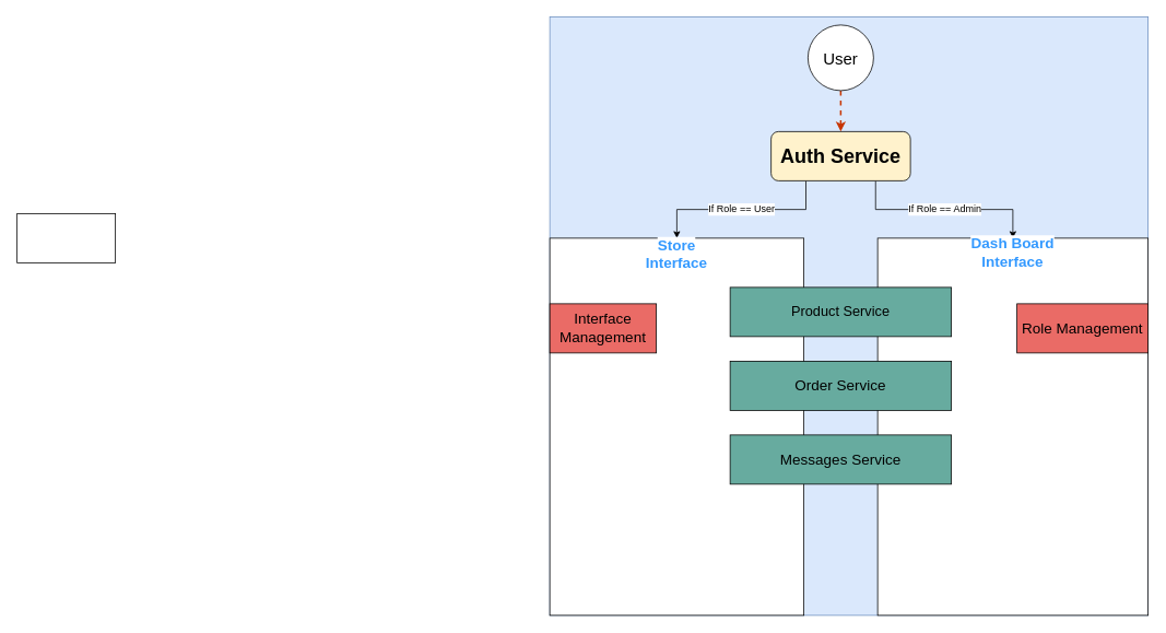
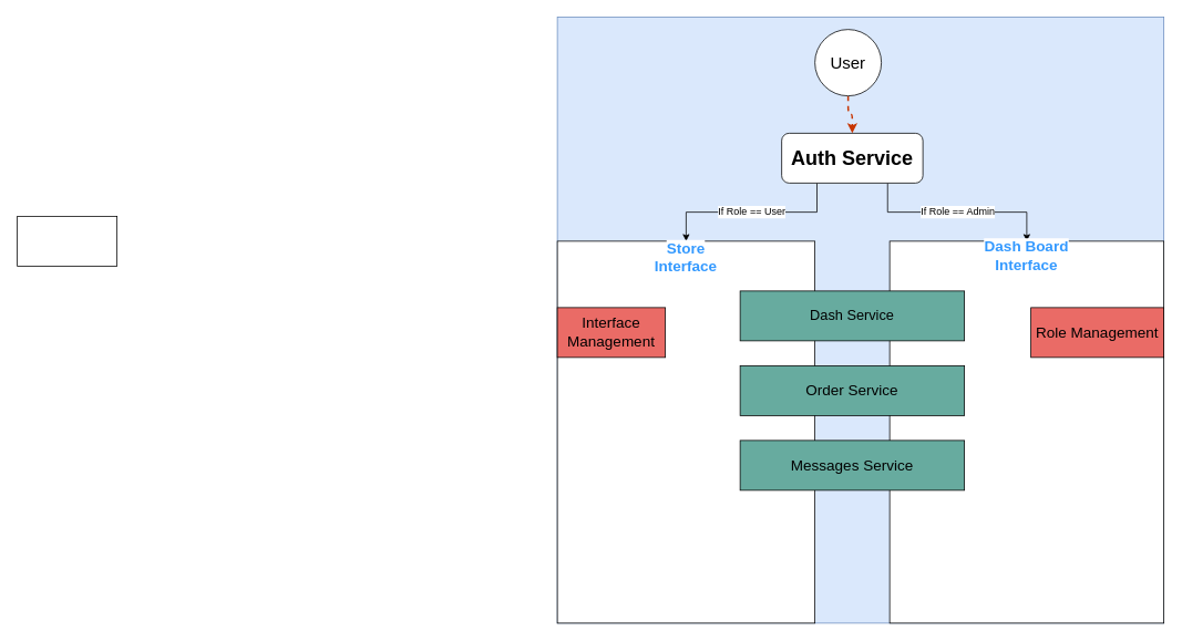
- <mxCell id="7" value="&lt;font style=&quot;font-size: 20px;&quot;&gt;User&lt;/font&gt;" style="ellipse;whiteSpace=wrap;html=1;aspect=fixed;" parent="1" vertex="1"><mxGeometry x="985" y="30" width="80" height="80" as="geometry" /></mxCell>
+ <mxCell id="7" value="&lt;font style=&quot;font-size: 20px;&quot;&gt;User&lt;/font&gt;" style="ellipse;whiteSpace=wrap;html=1;aspect=fixed;" parent="1" vertex="1"><mxGeometry x="980" y="35" width="80" height="80" as="geometry" /></mxCell>
- <mxCell id="5" value="&lt;h3 style=&quot;&quot;&gt;&lt;font style=&quot;font-size: 24px;&quot;&gt;Auth Service&lt;/font&gt;&lt;/h3&gt;" style="rounded=1;whiteSpace=wrap;html=1;fillColor=#fff2cc;" parent="1" vertex="1"><mxGeometry x="940" y="160" width="170" height="60" as="geometry" /></mxCell>
+ <mxCell id="5" value="&lt;h3 style=&quot;&quot;&gt;&lt;font style=&quot;font-size: 24px;&quot;&gt;Auth Service&lt;/font&gt;&lt;/h3&gt;" style="rounded=1;whiteSpace=wrap;html=1;" parent="1" vertex="1"><mxGeometry x="940" y="160" width="170" height="60" as="geometry" /></mxCell>
- <mxCell id="12" value="&lt;font style=&quot;font-size: 17px;&quot;&gt;Product Service&lt;/font&gt;" style="rounded=0;whiteSpace=wrap;html=1;fillColor=#67AB9F;" parent="1" vertex="1"><mxGeometry x="890" y="350" width="270" height="60" as="geometry" /></mxCell>
+ <mxCell id="12" value="&lt;font style=&quot;font-size: 17px;&quot;&gt;Dash Service&lt;/font&gt;" style="rounded=0;whiteSpace=wrap;html=1;fillColor=#67AB9F;" parent="1" vertex="1"><mxGeometry x="890" y="350" width="270" height="60" as="geometry" /></mxCell>
